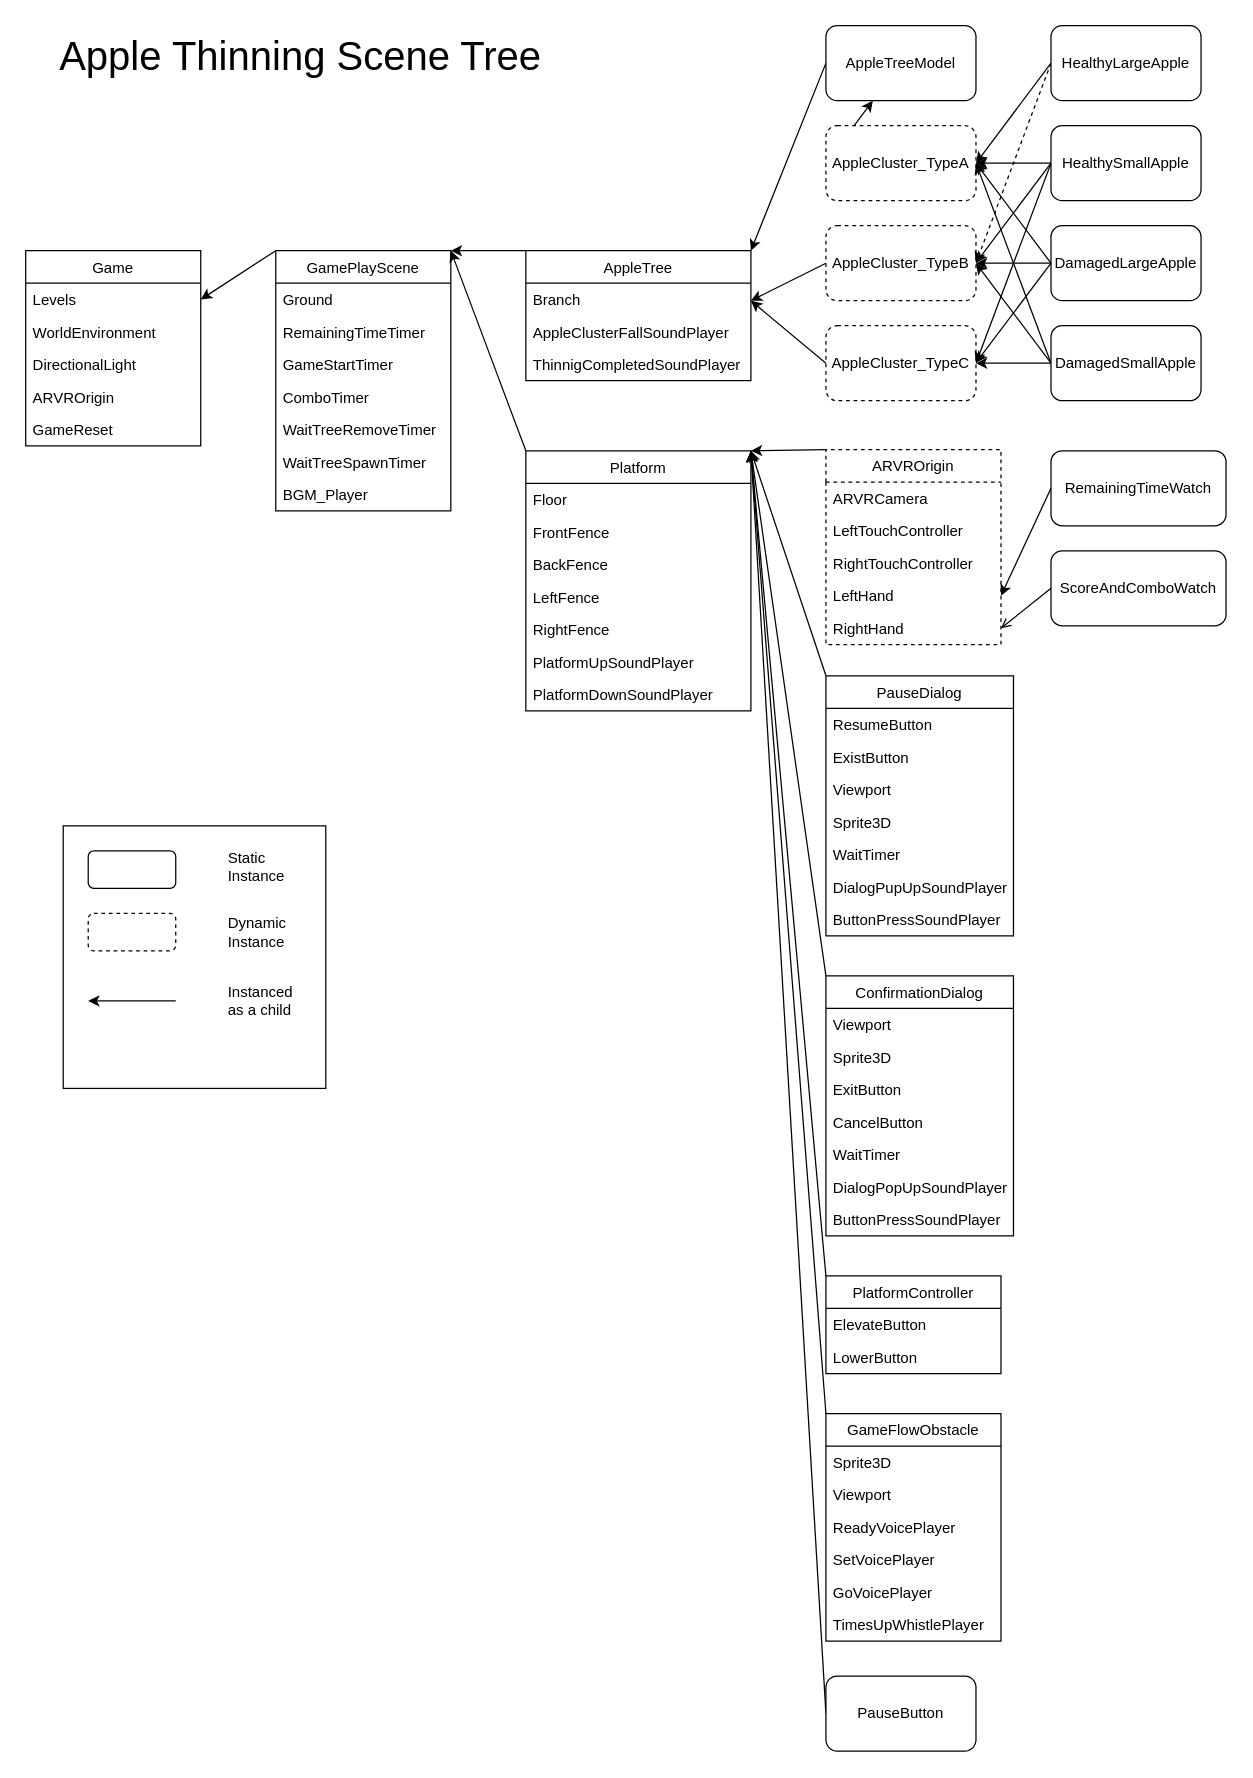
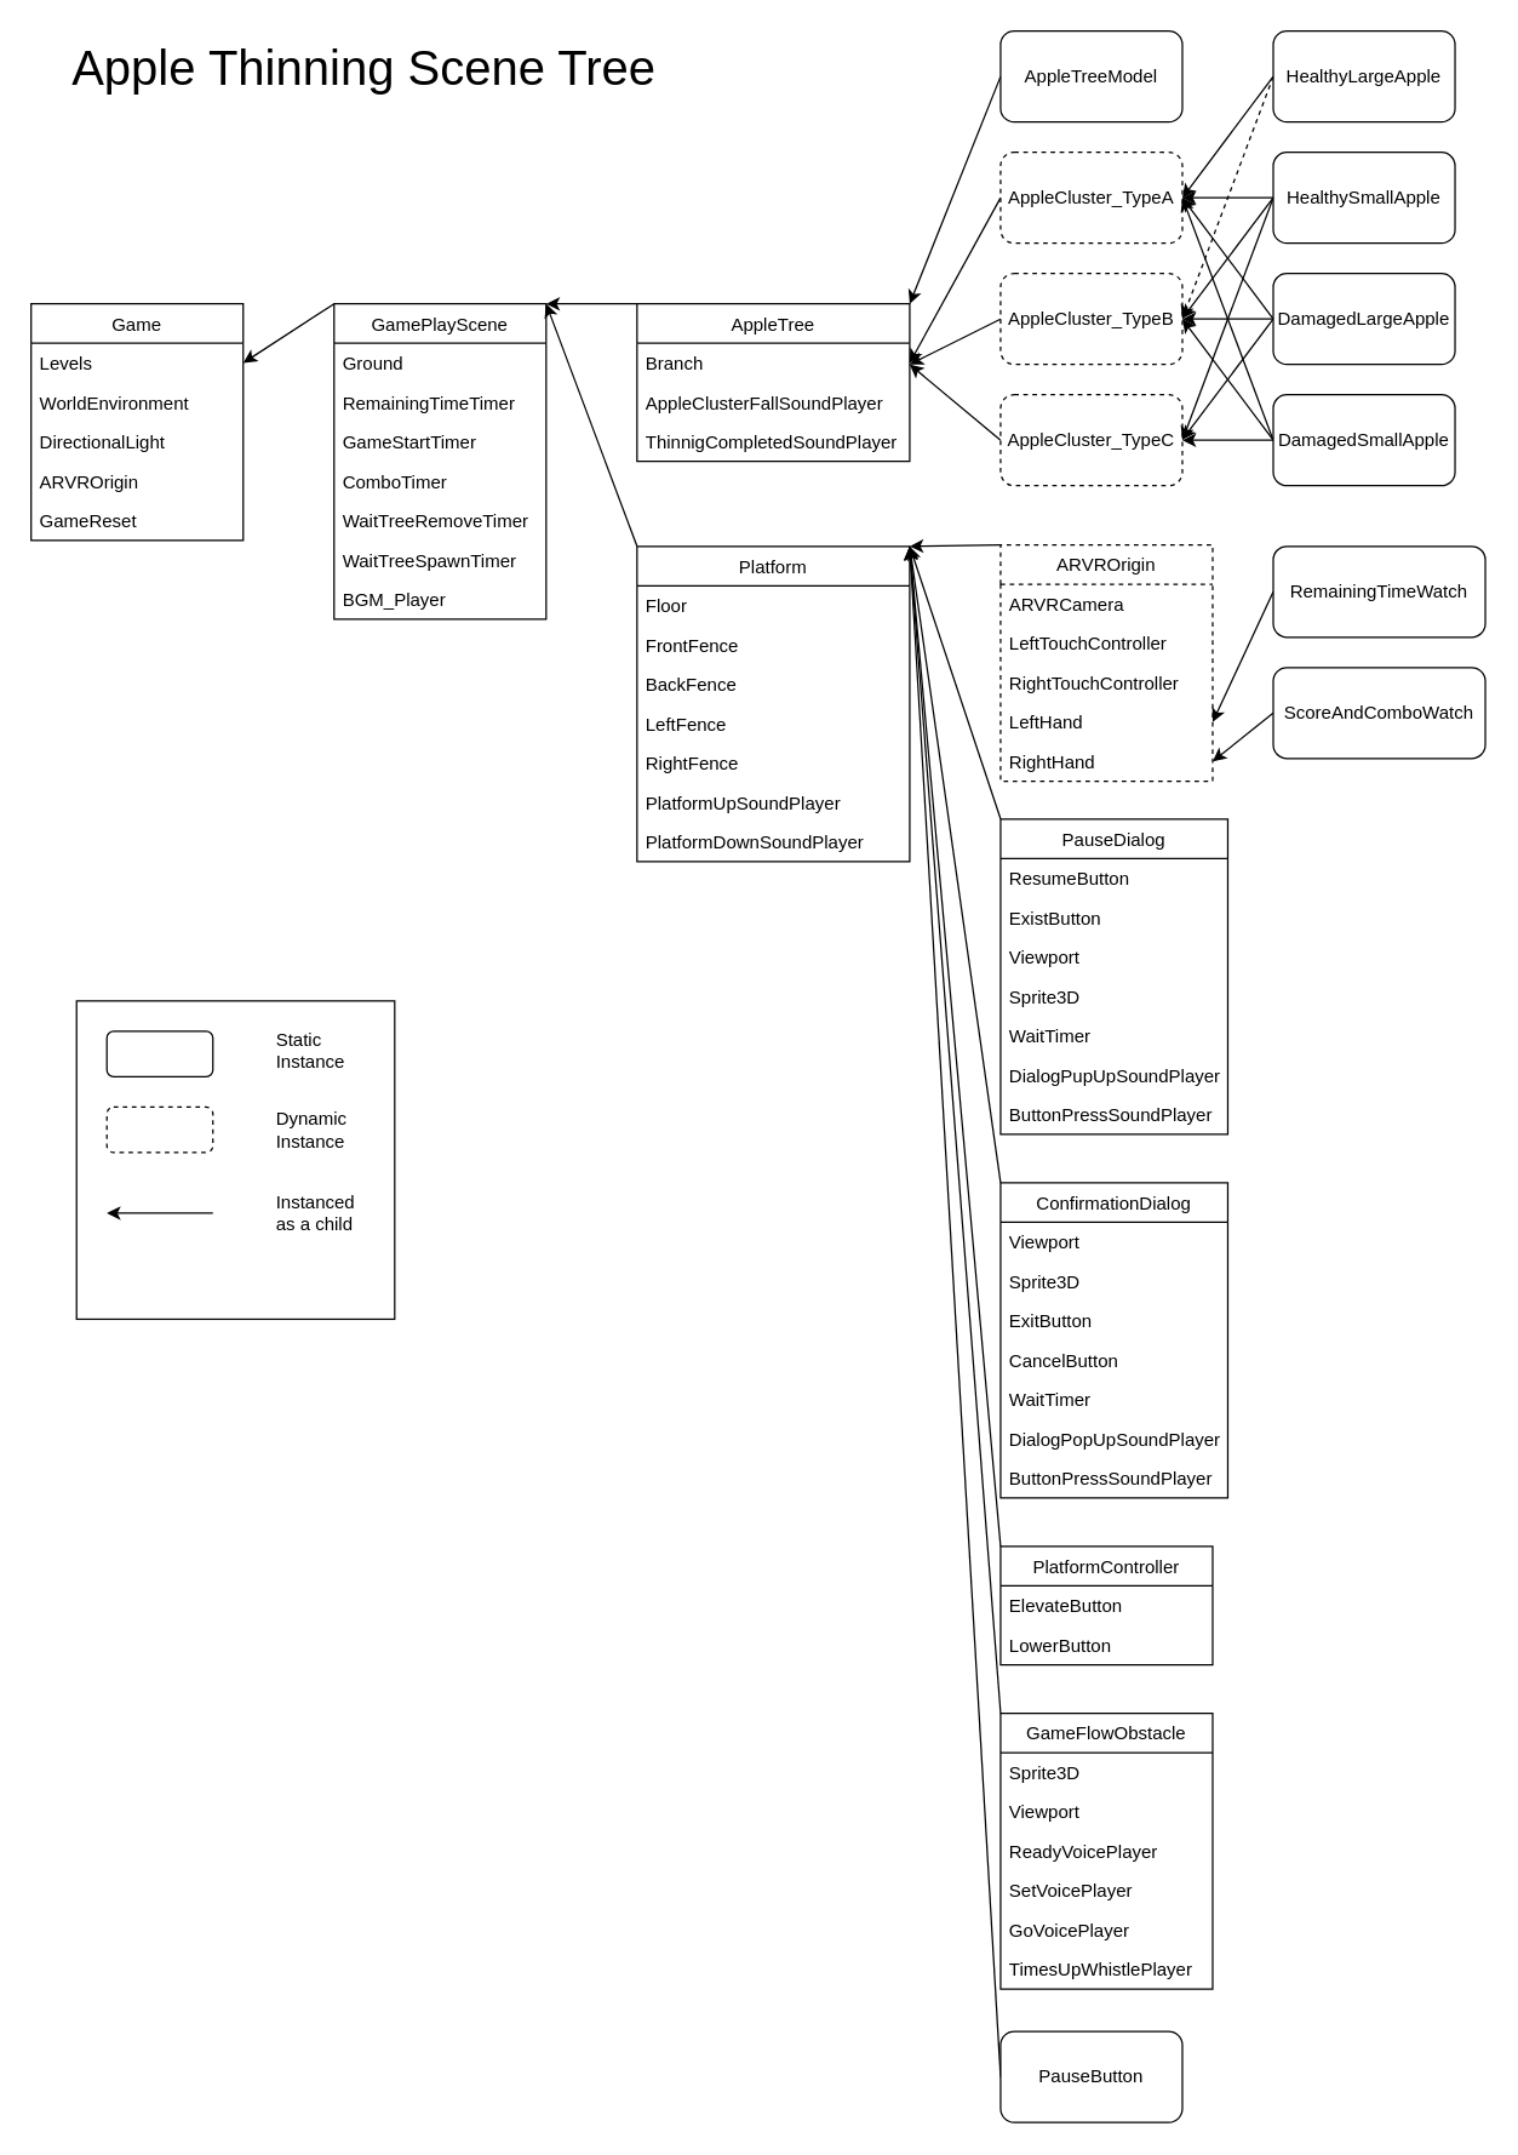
- <mxCell id="6" style="edgeStyle=none;rounded=0;orthogonalLoop=1;jettySize=auto;html=1;exitX=0;exitY=0.5;exitDx=0;exitDy=0;" edge="1" parent="1" source="7" target="5"><mxGeometry relative="1" as="geometry" /></mxCell>
+ <mxCell id="6" style="edgeStyle=none;rounded=0;orthogonalLoop=1;jettySize=auto;html=1;exitX=0;exitY=0.5;exitDx=0;exitDy=0;entryX=1;entryY=0.5;entryDx=0;entryDy=0;" edge="1" parent="1" source="7" target="48"><mxGeometry relative="1" as="geometry" /></mxCell>
- <mxCell id="29" style="edgeStyle=none;rounded=0;orthogonalLoop=1;jettySize=auto;html=1;exitX=0;exitY=0.5;exitDx=0;exitDy=0;entryX=1;entryY=0.5;entryDx=0;entryDy=0;endArrow=open;" edge="1" parent="1" source="30" target="66"><mxGeometry relative="1" as="geometry" /></mxCell>
+ <mxCell id="29" style="edgeStyle=none;rounded=0;orthogonalLoop=1;jettySize=auto;html=1;exitX=0;exitY=0.5;exitDx=0;exitDy=0;entryX=1;entryY=0.5;entryDx=0;entryDy=0;" edge="1" parent="1" source="30" target="66"><mxGeometry relative="1" as="geometry" /></mxCell>
